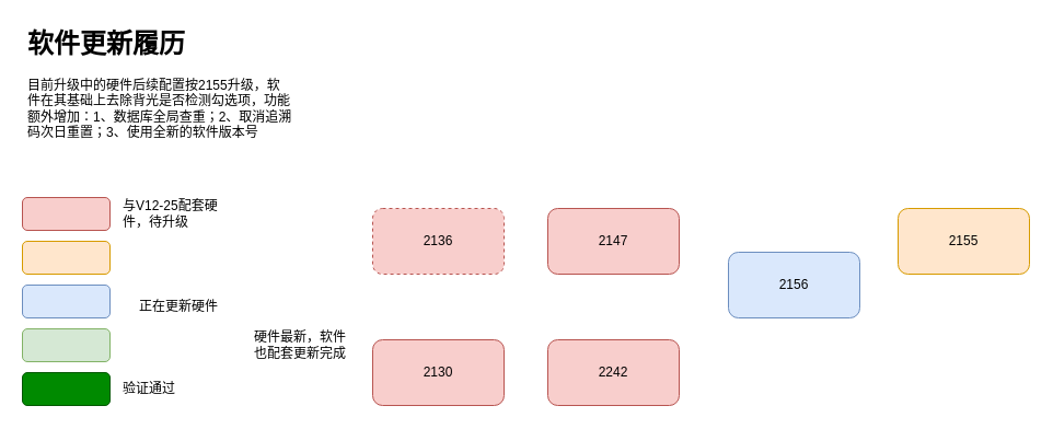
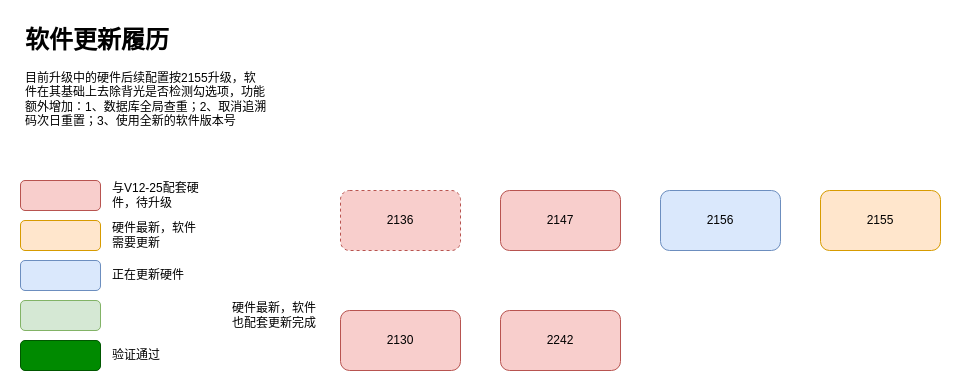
+ <mxCell id="11" value="硬件最新，软件需要更新" style="text;html=1;strokeColor=none;fillColor=none;align=left;verticalAlign=middle;whiteSpace=wrap;rounded=0;" vertex="1" parent="1"><mxGeometry x="110" y="225" width="90" height="20" as="geometry" /></mxCell>
- <mxCell id="4" value="2156" style="rounded=1;whiteSpace=wrap;html=1;fillColor=#dae8fc;strokeColor=#6c8ebf;fixDash=0;autosize=0;treeFolding=0;noLabel=0;portConstraintRotation=0;absoluteArcSize=0;" vertex="1" parent="1"><mxGeometry x="665" y="230" width="120" height="60" as="geometry" /></mxCell>
+ <mxCell id="4" value="2156" style="rounded=1;whiteSpace=wrap;html=1;fillColor=#dae8fc;strokeColor=#6c8ebf;fixDash=0;autosize=0;treeFolding=0;noLabel=0;portConstraintRotation=0;absoluteArcSize=0;" vertex="1" parent="1"><mxGeometry x="660" y="190" width="120" height="60" as="geometry" /></mxCell>
- <mxCell id="15" value="正在更新硬件" style="text;html=1;strokeColor=none;fillColor=none;align=left;verticalAlign=middle;whiteSpace=wrap;rounded=0;" vertex="1" parent="1"><mxGeometry x="125" y="270" width="90" height="20" as="geometry" /></mxCell>
+ <mxCell id="15" value="正在更新硬件" style="text;html=1;strokeColor=none;fillColor=none;align=left;verticalAlign=middle;whiteSpace=wrap;rounded=0;" vertex="1" parent="1"><mxGeometry x="110" y="265" width="90" height="20" as="geometry" /></mxCell>
